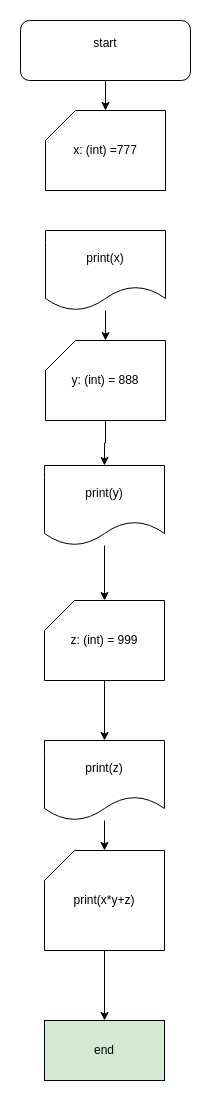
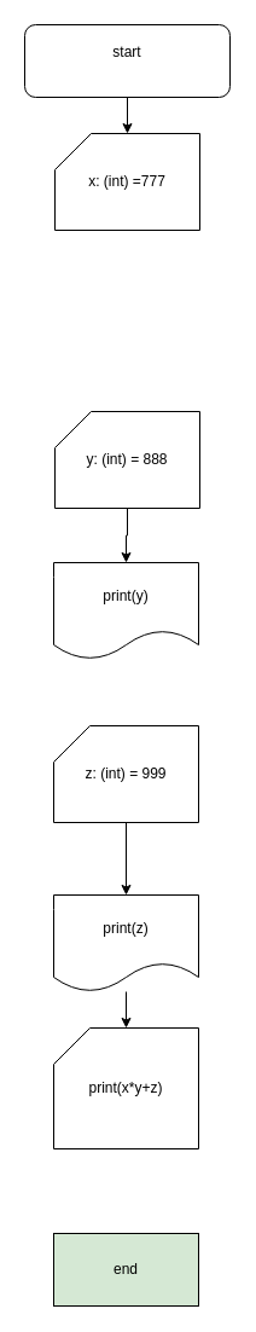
- <mxCell id="8" value="print(x)" style="shape=document;whiteSpace=wrap;html=1;boundedLbl=1;" vertex="1" parent="1"><mxGeometry x="45" y="230" width="120" height="80" as="geometry" /></mxCell>
- <mxCell id="7" value="" style="edgeStyle=orthogonalEdgeStyle;rounded=0;orthogonalLoop=1;jettySize=auto;html=1;" edge="1" parent="1" source="8" target="6"><mxGeometry relative="1" as="geometry" /></mxCell>
- <mxCell id="9" value="" style="edgeStyle=orthogonalEdgeStyle;rounded=0;orthogonalLoop=1;jettySize=auto;html=1;" edge="1" parent="1" source="10" target="12"><mxGeometry relative="1" as="geometry" /></mxCell>
- <mxCell id="15" value="" style="edgeStyle=orthogonalEdgeStyle;rounded=0;orthogonalLoop=1;jettySize=auto;html=1;" edge="1" parent="1" source="16" target="17"><mxGeometry relative="1" as="geometry" /></mxCell>
